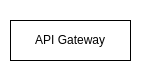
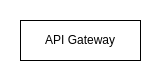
- <mxCell id="2" value="API Gateway" style="rounded=0;whiteSpace=wrap;html=1;" vertex="1" parent="1"><mxGeometry x="10" y="20" width="120" height="40" as="geometry" /></mxCell>
+ <mxCell id="2" value="API Gateway" style="rounded=0;whiteSpace=wrap;html=1;" vertex="1" parent="1"><mxGeometry x="20" y="20" width="120" height="40" as="geometry" /></mxCell>
